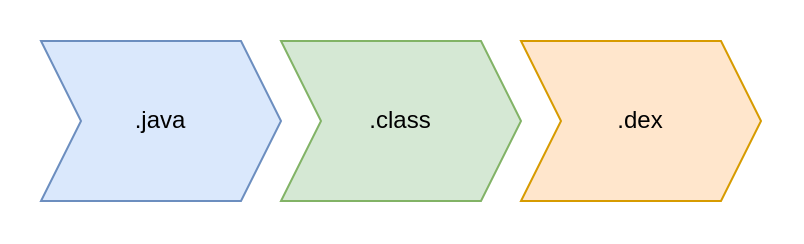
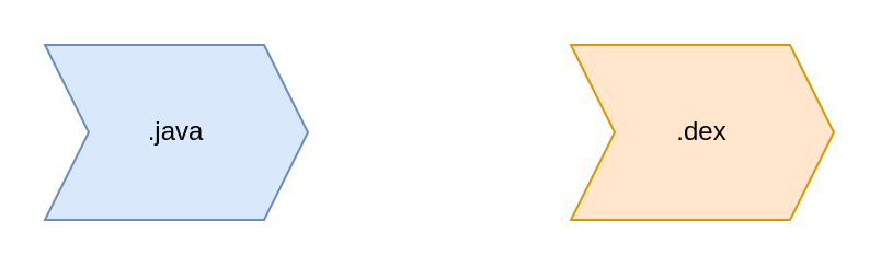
- <mxCell id="3" value=".class" style="shape=step;perimeter=stepPerimeter;whiteSpace=wrap;html=1;fixedSize=1;fillColor=#d5e8d4;strokeColor=#82b366;" vertex="1" parent="1"><mxGeometry x="140" y="20" width="120" height="80" as="geometry" /></mxCell>
